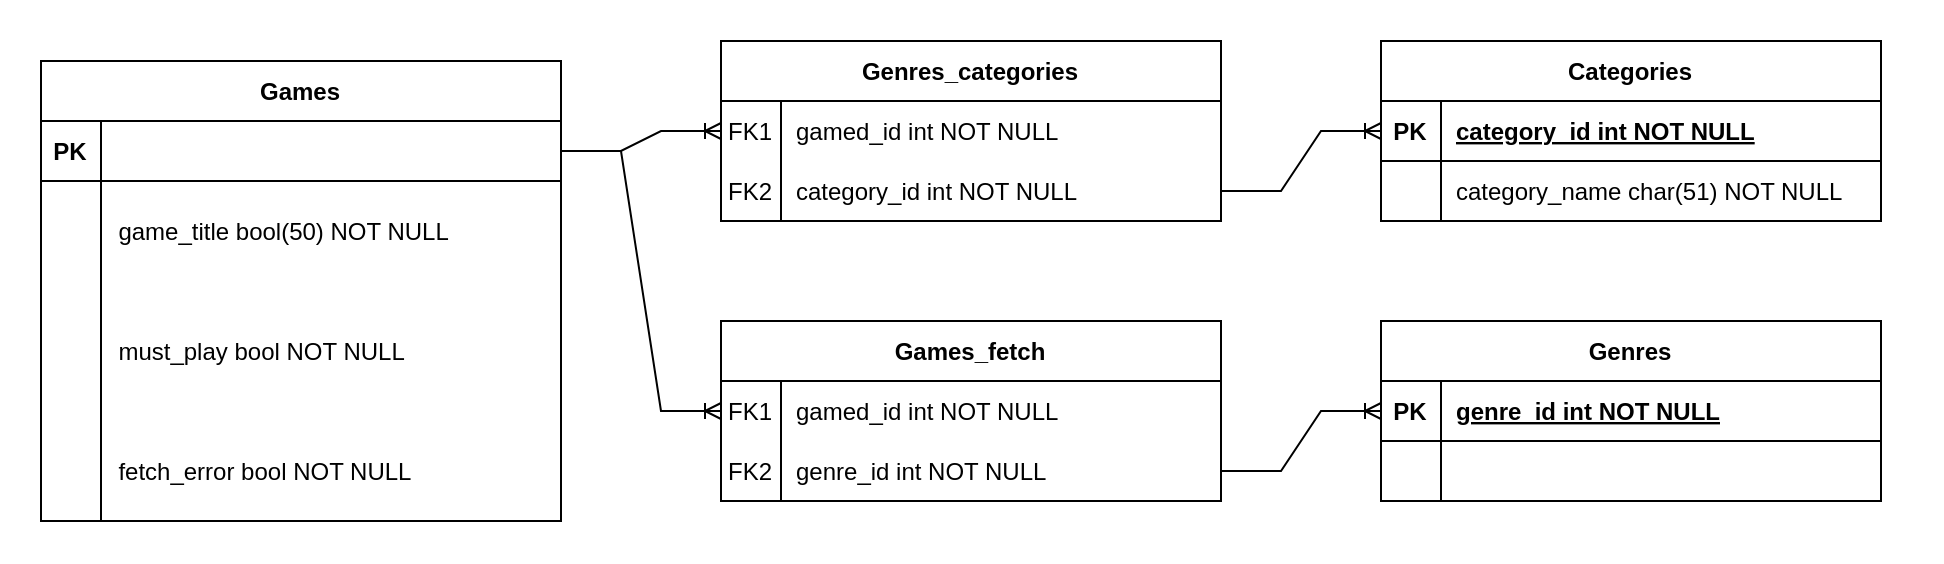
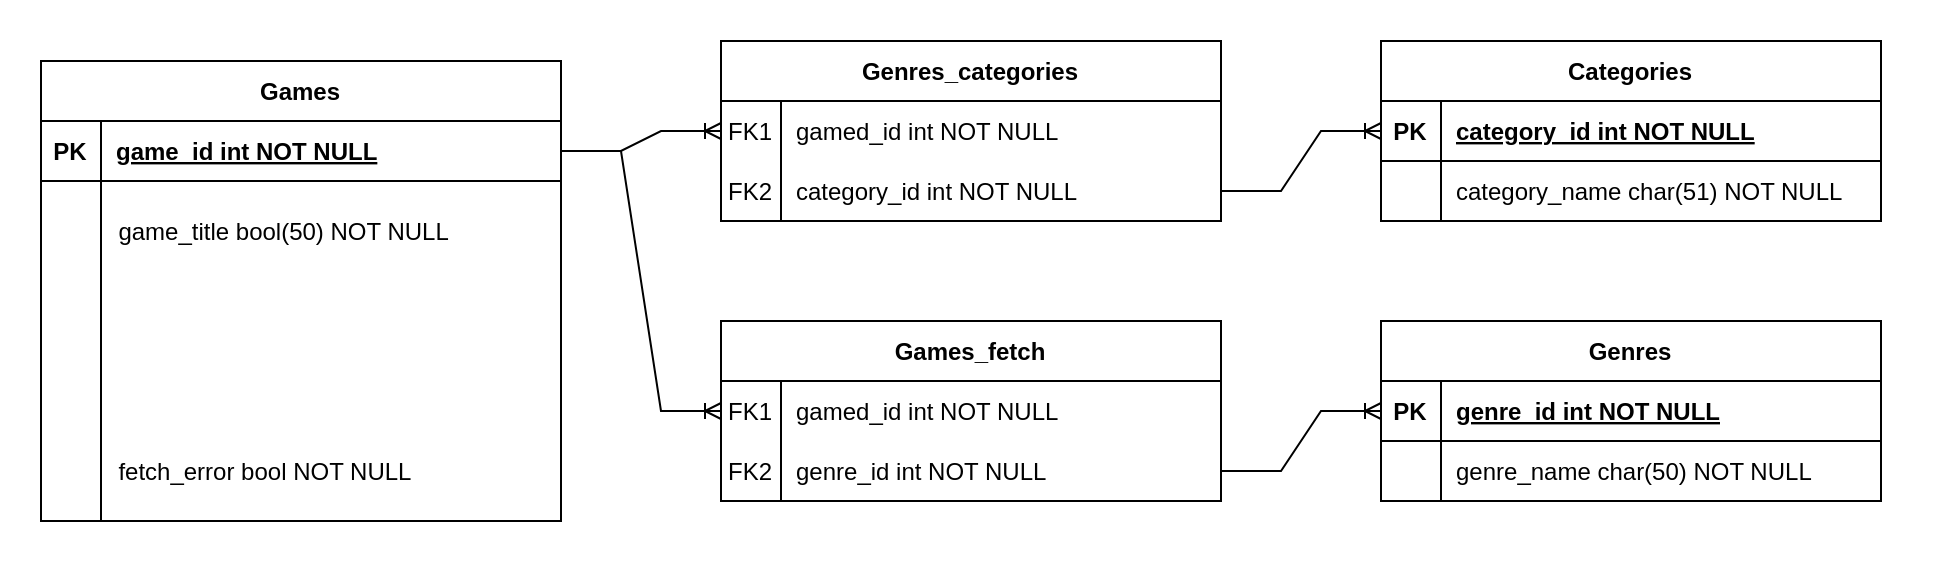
+ <mxCell id="6" value="game_id int NOT NULL " style="shape=partialRectangle;overflow=hidden;connectable=0;fillColor=none;top=0;left=0;bottom=0;right=0;align=left;spacingLeft=6;fontStyle=5;" parent="4" vertex="1"><mxGeometry x="30" width="230" height="30" as="geometry"><mxRectangle width="230" height="30" as="alternateBounds" /></mxGeometry></mxCell>
- <mxCell id="11" value="must_play bool NOT NULL" style="shape=partialRectangle;overflow=hidden;connectable=0;fillColor=none;top=0;left=0;bottom=0;right=0;align=left;spacingLeft=6;" parent="2" vertex="1"><mxGeometry x="31.2" y="130" width="228.8" height="30" as="geometry"><mxRectangle width="220" height="30" as="alternateBounds" /></mxGeometry></mxCell>
+ <mxCell id="42" value="genre_name char(50) NOT NULL" style="shape=partialRectangle;overflow=hidden;connectable=0;fillColor=none;top=0;left=0;bottom=0;right=0;align=left;spacingLeft=6;" vertex="1" parent="34"><mxGeometry x="30" y="60" width="220" height="30" as="geometry"><mxRectangle width="220" height="30" as="alternateBounds" /></mxGeometry></mxCell>
